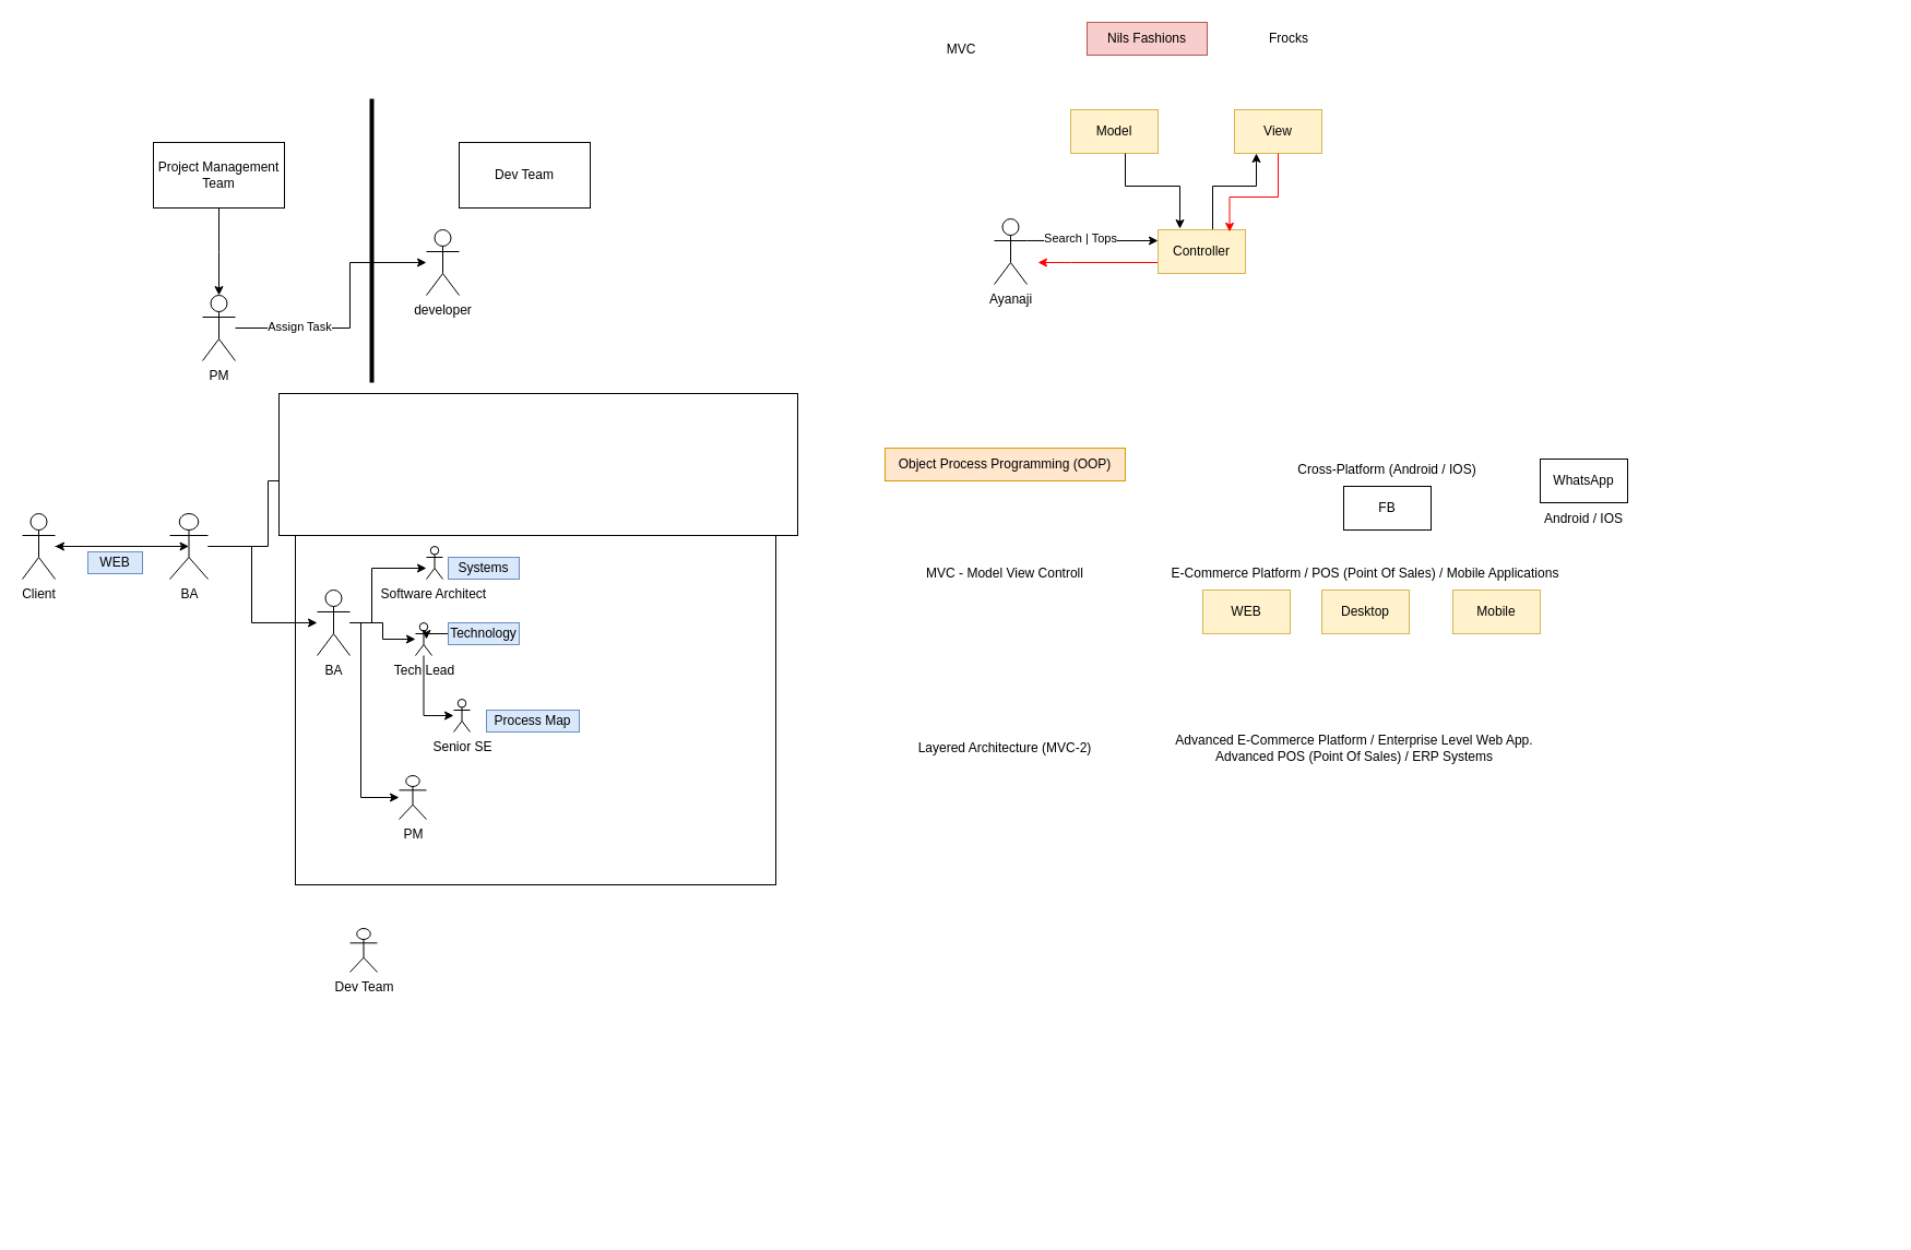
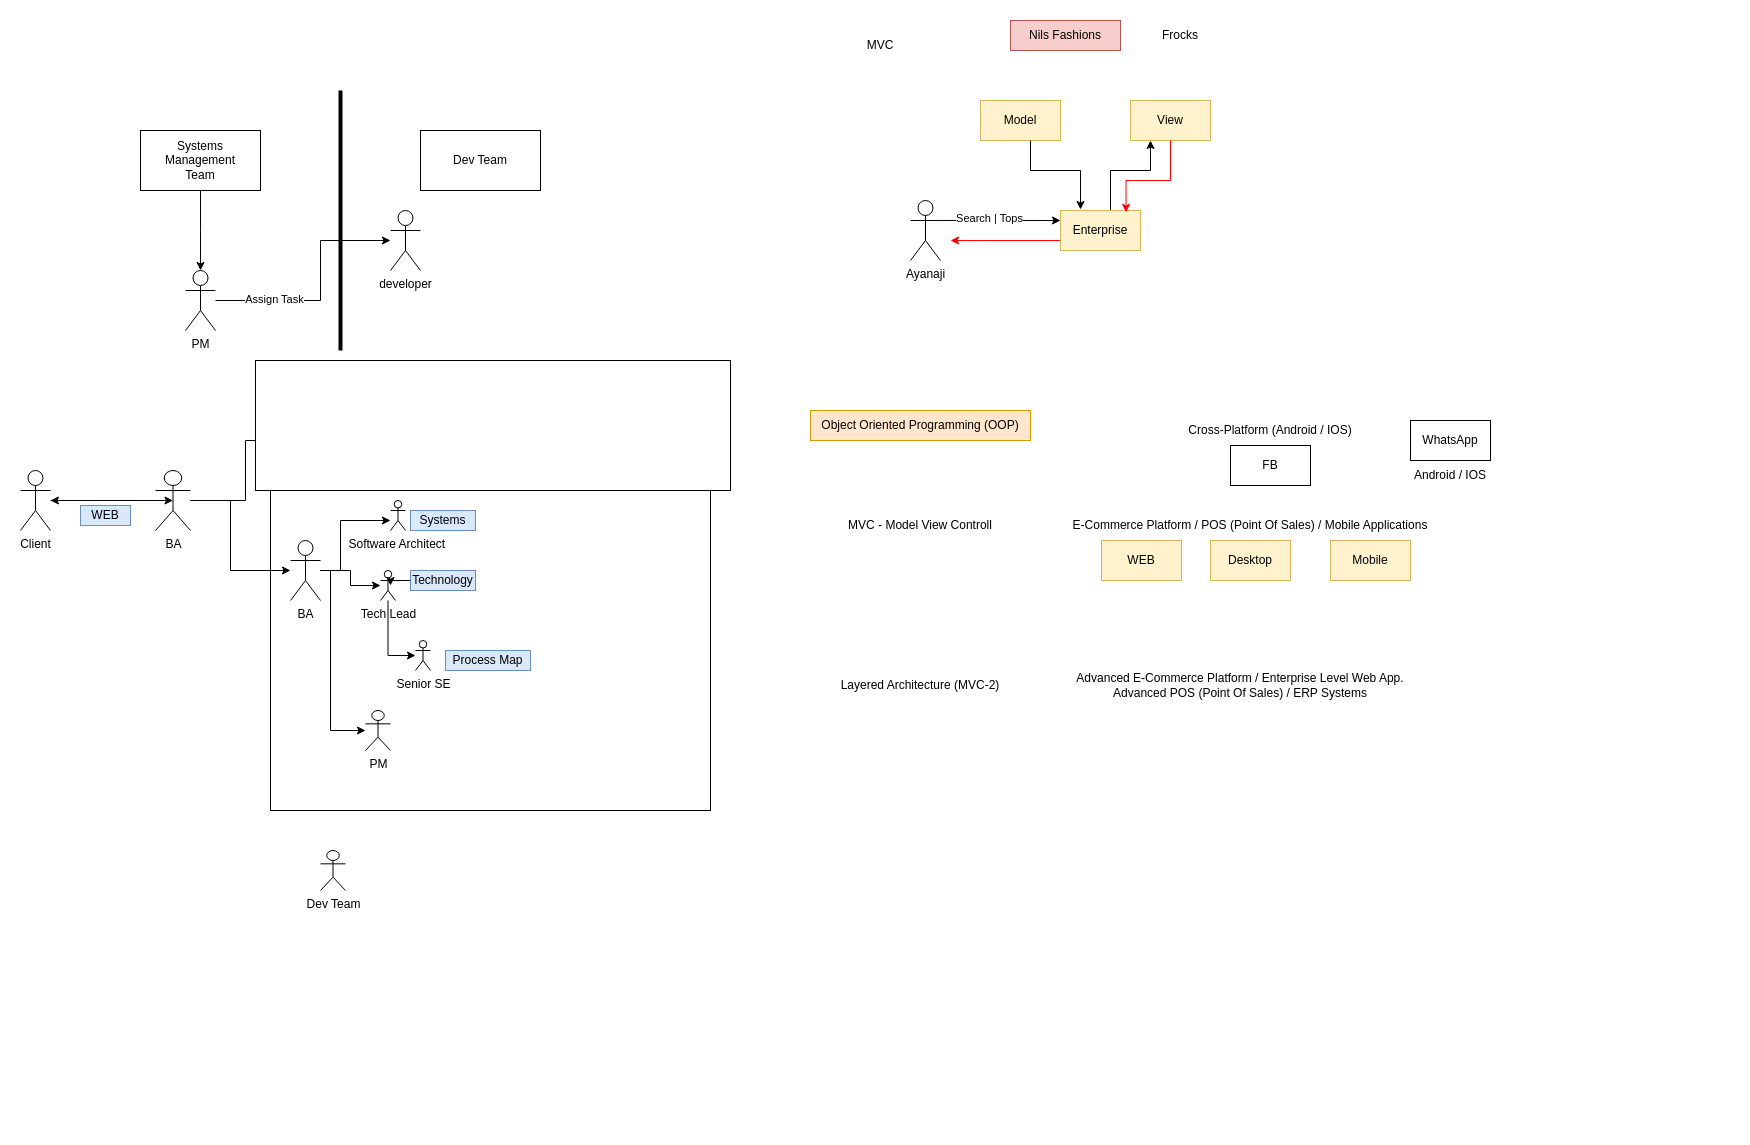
- <mxCell id="42" value="Nils Fashions" style="text;html=1;strokeColor=#b85450;fillColor=#f8cecc;align=center;verticalAlign=middle;whiteSpace=wrap;rounded=0;" parent="1" vertex="1"><mxGeometry x="995" y="20" width="110" height="30" as="geometry" /></mxCell>
+ <mxCell id="42" value="Nils Fashions" style="text;html=1;strokeColor=#b85450;fillColor=#f8cecc;align=center;verticalAlign=middle;whiteSpace=wrap;rounded=0;" parent="1" vertex="1"><mxGeometry x="1010" y="20" width="110" height="30" as="geometry" /></mxCell>
- <mxCell id="3" value="Project Management&lt;br&gt;Team" style="rounded=0;whiteSpace=wrap;html=1;" parent="1" vertex="1"><mxGeometry x="140" y="130" width="120" height="60" as="geometry" /></mxCell>
+ <mxCell id="3" value="Systems Management&lt;br&gt;Team" style="rounded=0;whiteSpace=wrap;html=1;" parent="1" vertex="1"><mxGeometry x="140" y="130" width="120" height="60" as="geometry" /></mxCell>
- <mxCell id="38" value="Controller" style="rounded=0;whiteSpace=wrap;html=1;fillColor=#fff2cc;strokeColor=#d6b656;" parent="1" vertex="1"><mxGeometry x="1060" y="210" width="80" height="40" as="geometry" /></mxCell>
+ <mxCell id="38" value="Enterprise" style="rounded=0;whiteSpace=wrap;html=1;fillColor=#fff2cc;strokeColor=#d6b656;" parent="1" vertex="1"><mxGeometry x="1060" y="210" width="80" height="40" as="geometry" /></mxCell>
- <mxCell id="27" value="Object Process Programming (OOP)" style="text;html=1;strokeColor=#d79b00;fillColor=#ffe6cc;align=center;verticalAlign=middle;whiteSpace=wrap;rounded=0;" parent="1" vertex="1"><mxGeometry x="810" y="410" width="220" height="30" as="geometry" /></mxCell>
+ <mxCell id="27" value="Object Oriented Programming (OOP)" style="text;html=1;strokeColor=#d79b00;fillColor=#ffe6cc;align=center;verticalAlign=middle;whiteSpace=wrap;rounded=0;" parent="1" vertex="1"><mxGeometry x="810" y="410" width="220" height="30" as="geometry" /></mxCell>
